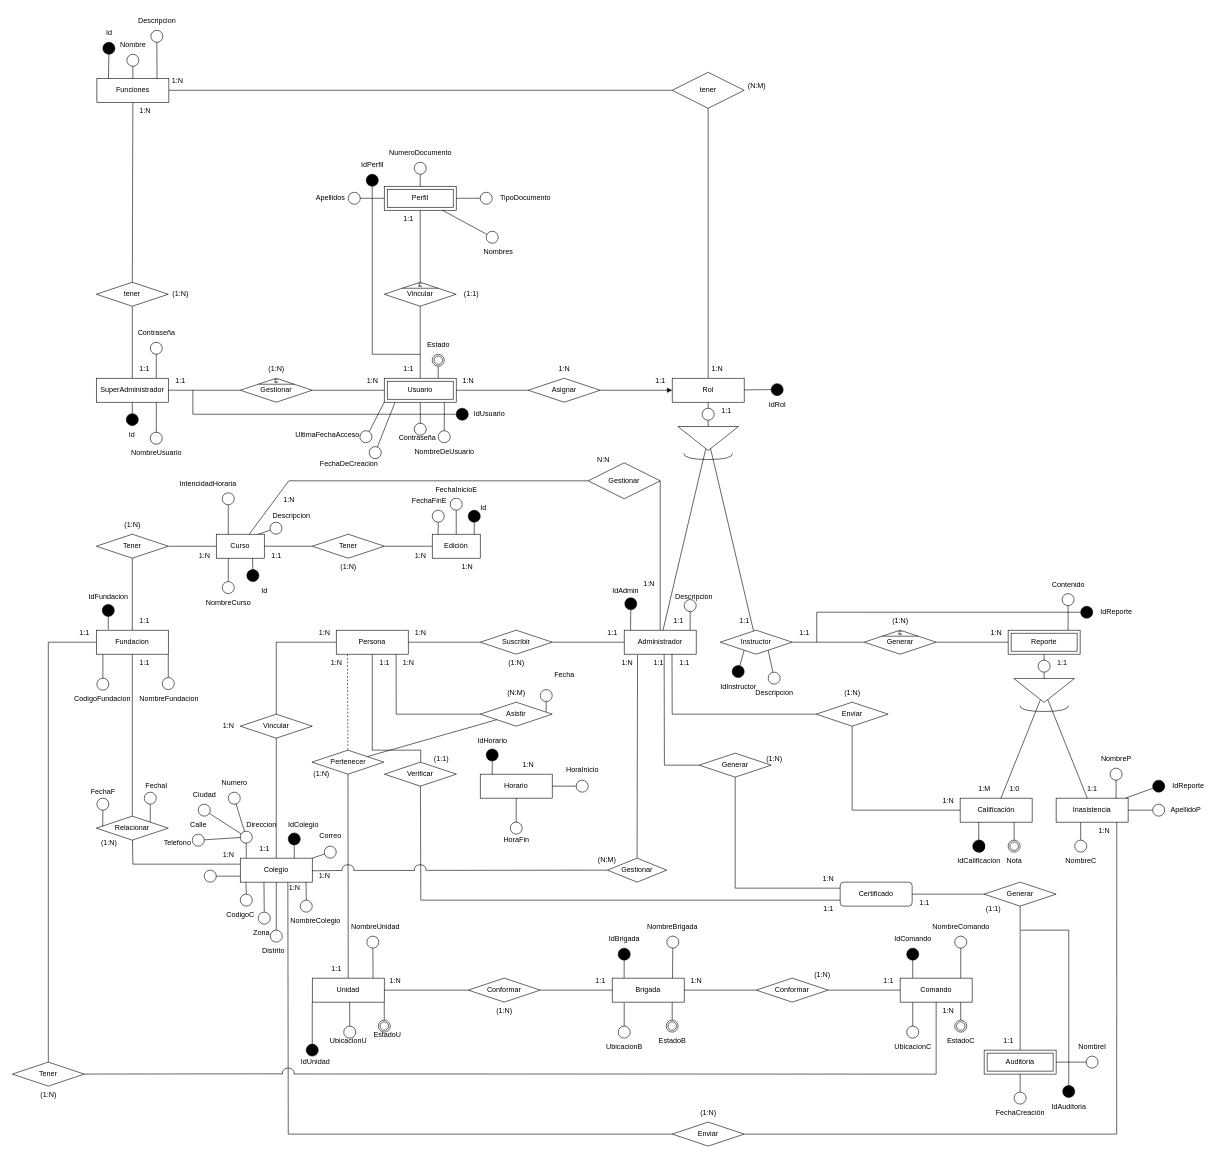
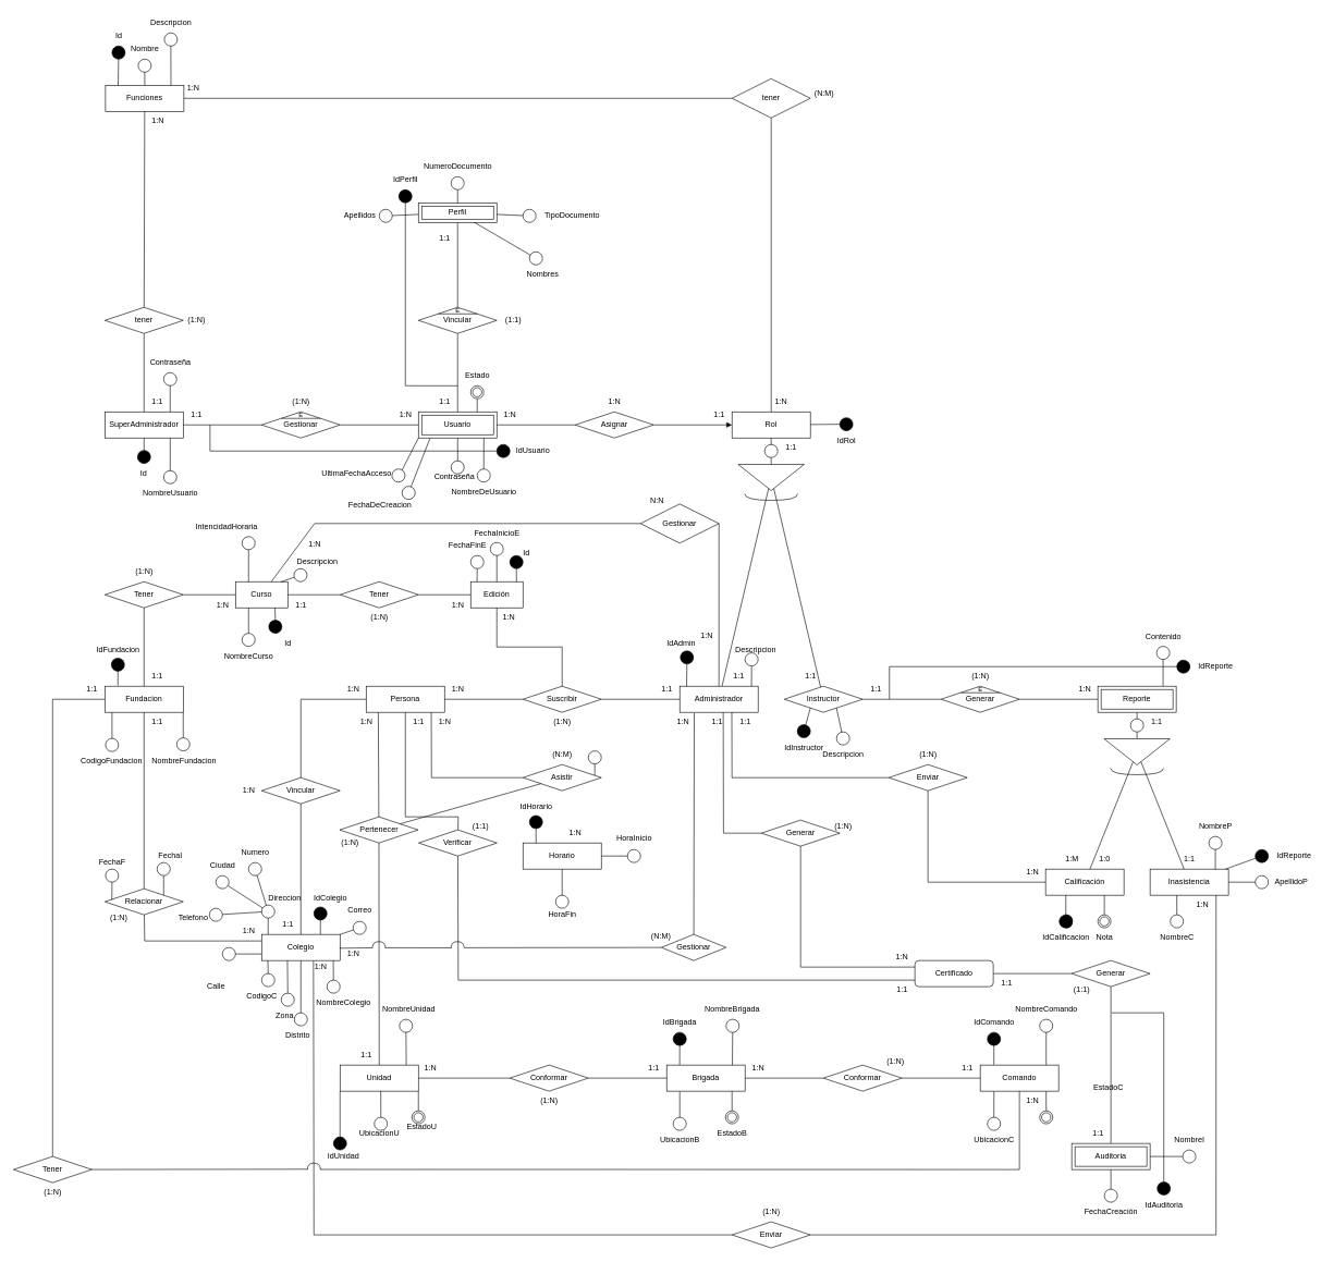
- <mxCell id="37" value="Perfil" style="shape=ext;margin=3;double=1;whiteSpace=wrap;html=1;align=center;" vertex="1" parent="1"><mxGeometry x="640" y="310" width="120" height="40" as="geometry" /></mxCell>
+ <mxCell id="37" value="Perfil" style="shape=ext;margin=3;double=1;whiteSpace=wrap;html=1;align=center;" vertex="1" parent="1"><mxGeometry x="640" y="310" width="120" height="30" as="geometry" /></mxCell>
+ <mxCell id="154" value="" style="endArrow=none;html=1;rounded=0;" edge="1" parent="1" source="7" target="51"><mxGeometry relative="1" as="geometry"><mxPoint x="750" y="1110" as="sourcePoint" /><mxPoint x="910" y="1110" as="targetPoint" /><Array as="points"><mxPoint x="760" y="990" /><mxPoint x="860" y="990" /></Array></mxGeometry></mxCell>
- <mxCell id="412" value="Fecha" style="text;html=1;align=center;verticalAlign=middle;resizable=0;points=[];autosize=1;strokeColor=none;fillColor=none;" vertex="1" parent="1"><mxGeometry x="910" y="1109" width="60" height="30" as="geometry" /></mxCell>
- <mxCell id="73" value="" style="endArrow=none;html=1;rounded=0;exitX=0.155;exitY=1.005;exitDx=0;exitDy=0;exitPerimeter=0;dashed=1;" edge="1" parent="1" source="20" target="72"><mxGeometry relative="1" as="geometry"><mxPoint x="910" y="1220" as="sourcePoint" /><mxPoint x="1070" y="1220" as="targetPoint" /><Array as="points" /></mxGeometry></mxCell>
+ <mxCell id="73" value="" style="endArrow=none;html=1;rounded=0;exitX=0.155;exitY=1.005;exitDx=0;exitDy=0;exitPerimeter=0;" edge="1" parent="1" source="20" target="72"><mxGeometry relative="1" as="geometry"><mxPoint x="910" y="1220" as="sourcePoint" /><mxPoint x="1070" y="1220" as="targetPoint" /><Array as="points" /></mxGeometry></mxCell>
- <mxCell id="202" value="Calle" style="text;html=1;align=center;verticalAlign=middle;resizable=0;points=[];autosize=1;strokeColor=none;fillColor=none;" vertex="1" parent="1"><mxGeometry x="305" y="1360" width="50" height="30" as="geometry" /></mxCell>
+ <mxCell id="202" value="Calle" style="text;html=1;align=center;verticalAlign=middle;resizable=0;points=[];autosize=1;strokeColor=none;fillColor=none;" vertex="1" parent="1"><mxGeometry x="305" y="1495" width="50" height="30" as="geometry" /></mxCell>
- <mxCell id="321" value="EstadoC" style="text;html=1;align=center;verticalAlign=middle;resizable=0;points=[];autosize=1;strokeColor=none;fillColor=none;" vertex="1" parent="1"><mxGeometry x="1566" y="1720" width="70" height="30" as="geometry" /></mxCell>
+ <mxCell id="321" value="EstadoC" style="text;html=1;align=center;verticalAlign=middle;resizable=0;points=[];autosize=1;strokeColor=none;fillColor=none;" vertex="1" parent="1"><mxGeometry x="1661" y="1650" width="70" height="30" as="geometry" /></mxCell>
